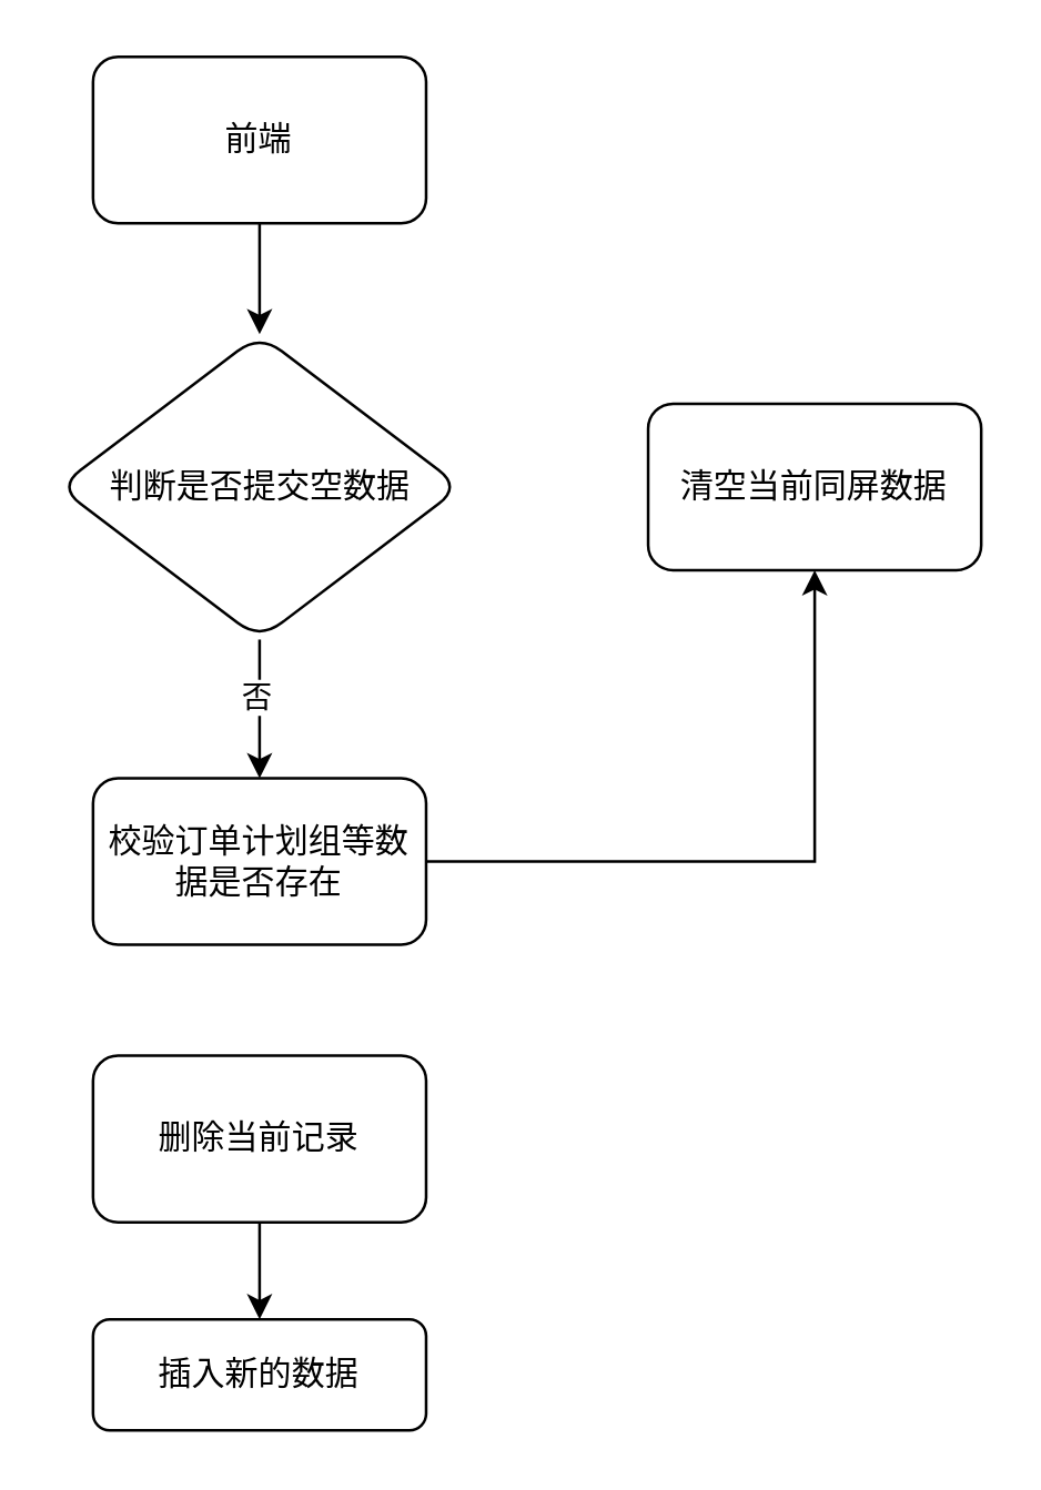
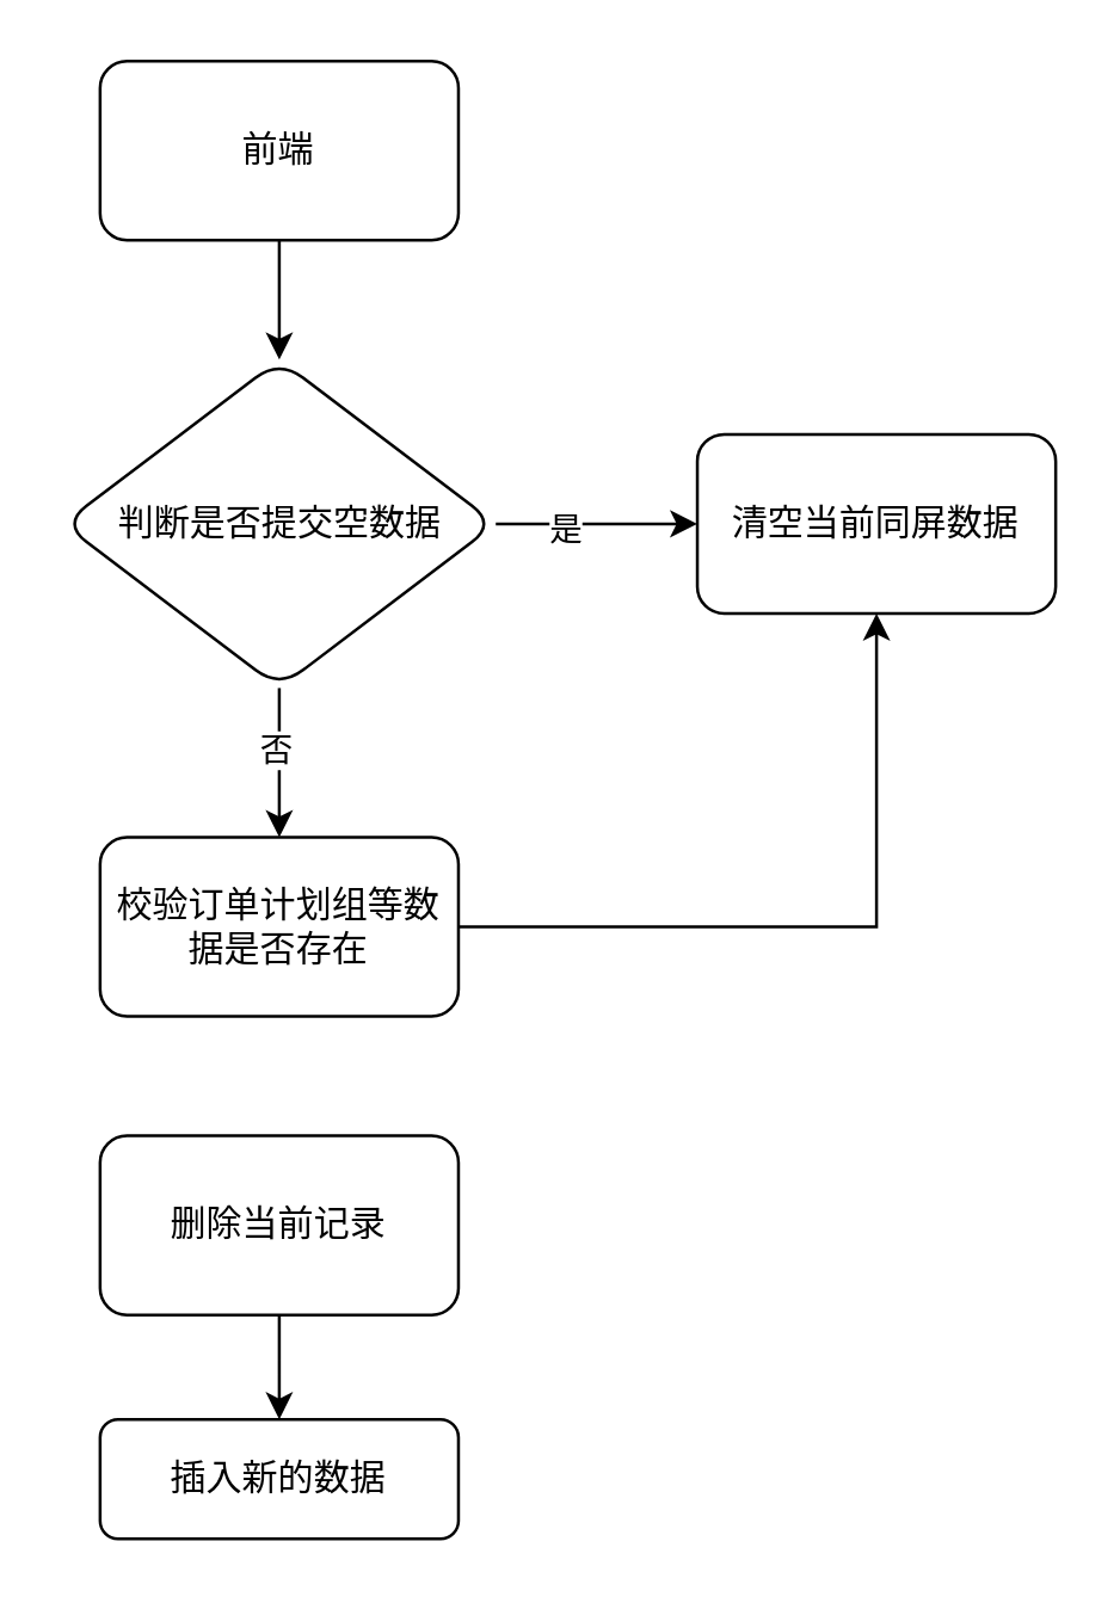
+ <mxCell id="4" value="" style="edgeStyle=orthogonalEdgeStyle;rounded=0;orthogonalLoop=1;jettySize=auto;html=1;" edge="1" parent="1" source="8" target="9"><mxGeometry relative="1" as="geometry" /></mxCell>
+ <mxCell id="5" value="是" style="edgeLabel;html=1;align=center;verticalAlign=middle;resizable=0;points=[];" vertex="1" connectable="0" parent="4"><mxGeometry x="-0.32" y="-1" relative="1" as="geometry"><mxPoint as="offset" /></mxGeometry></mxCell>
